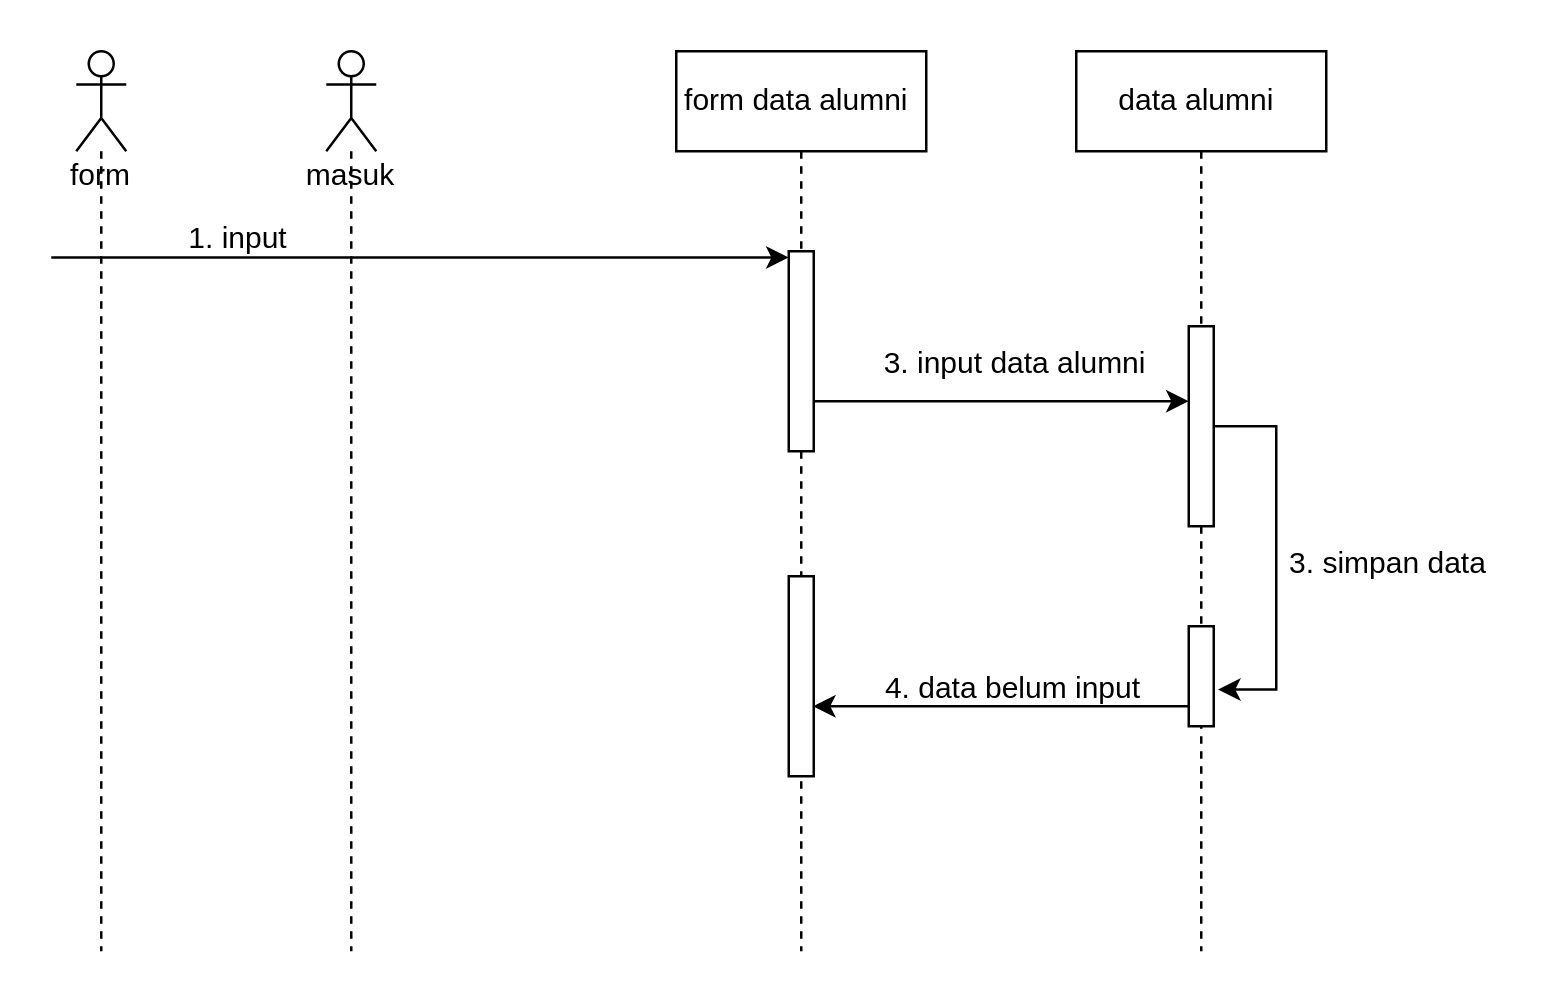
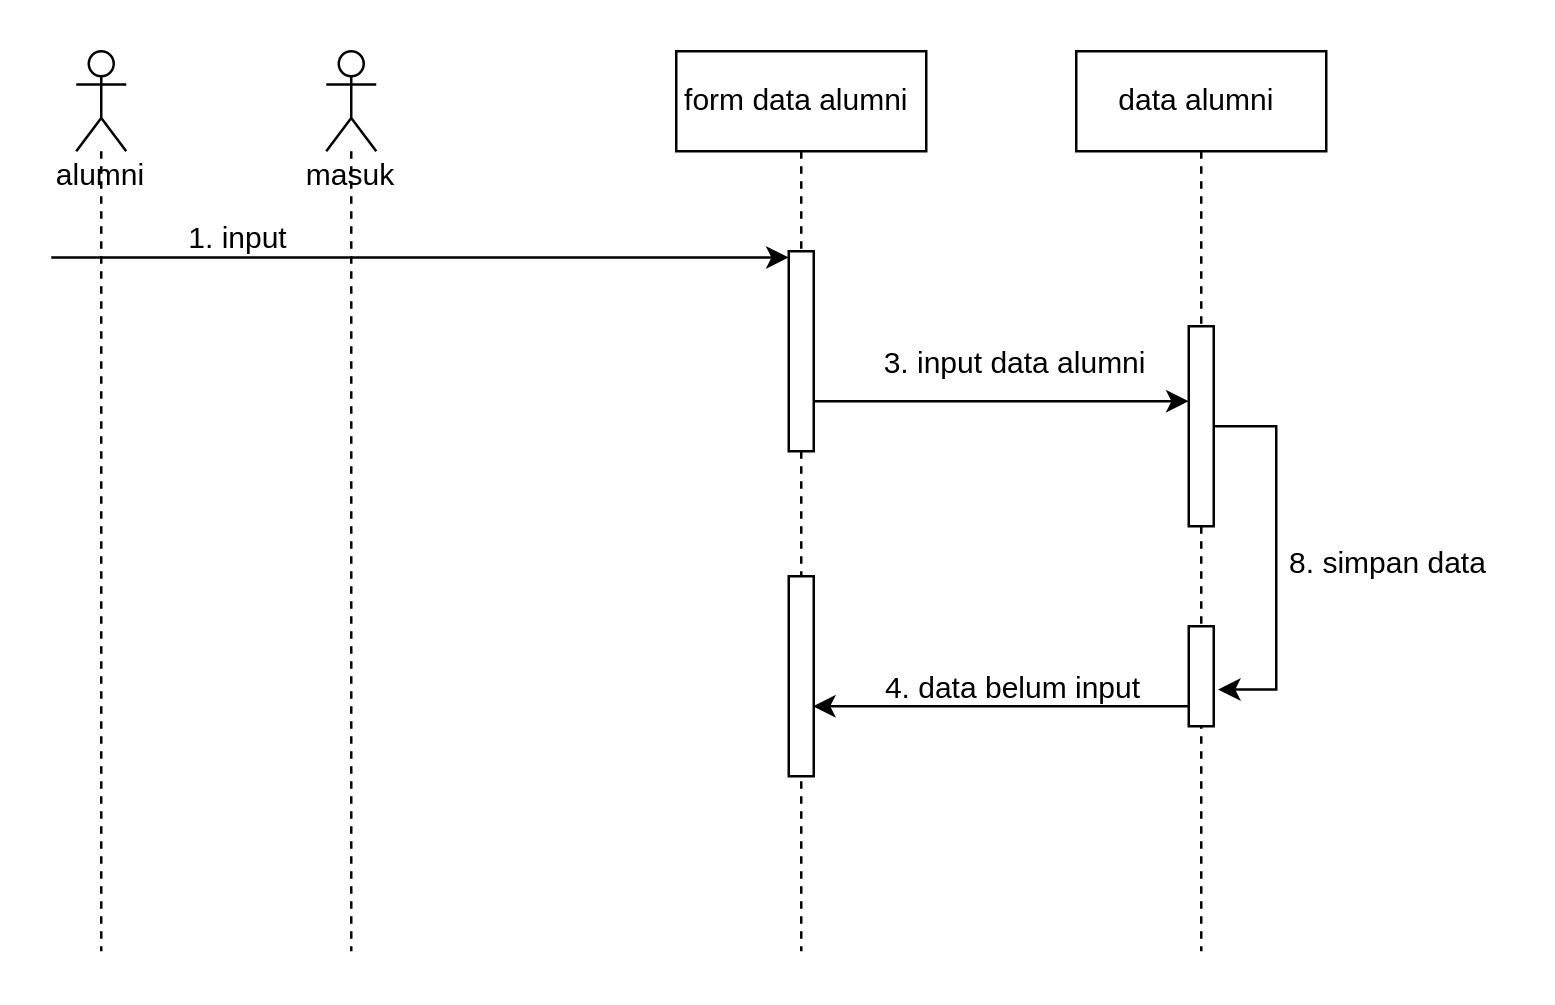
- <mxCell id="13" value="form" style="shape=umlLifeline;participant=umlActor;perimeter=lifelinePerimeter;whiteSpace=wrap;html=1;container=1;collapsible=0;recursiveResize=0;verticalAlign=top;spacingTop=36;outlineConnect=0;" vertex="1" parent="1"><mxGeometry x="30" y="20" width="20" height="360" as="geometry" /></mxCell>
+ <mxCell id="13" value="alumni" style="shape=umlLifeline;participant=umlActor;perimeter=lifelinePerimeter;whiteSpace=wrap;html=1;container=1;collapsible=0;recursiveResize=0;verticalAlign=top;spacingTop=36;outlineConnect=0;" vertex="1" parent="1"><mxGeometry x="30" y="20" width="20" height="360" as="geometry" /></mxCell>
- <mxCell id="17" value="3. simpan data" style="text;html=1;strokeColor=none;fillColor=none;align=center;verticalAlign=middle;whiteSpace=wrap;rounded=0;" vertex="1" parent="1"><mxGeometry x="510" y="210" width="90" height="30" as="geometry" /></mxCell>
+ <mxCell id="17" value="8. simpan data" style="text;html=1;strokeColor=none;fillColor=none;align=center;verticalAlign=middle;whiteSpace=wrap;rounded=0;" vertex="1" parent="1"><mxGeometry x="510" y="210" width="90" height="30" as="geometry" /></mxCell>
